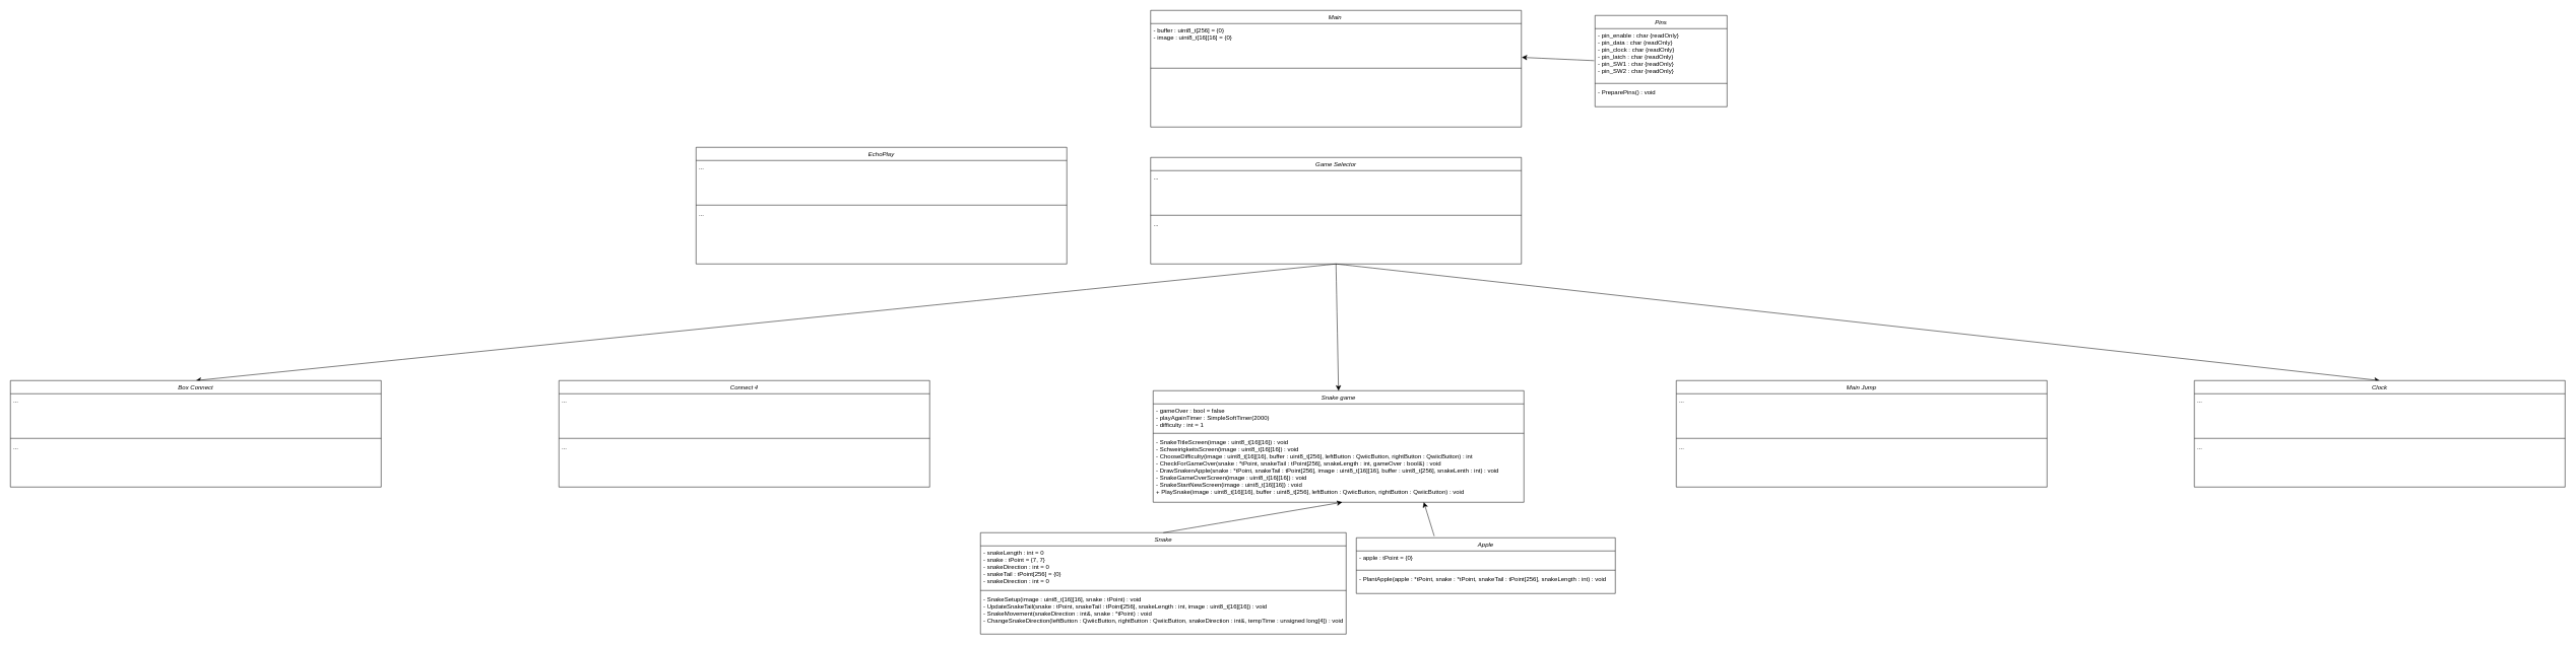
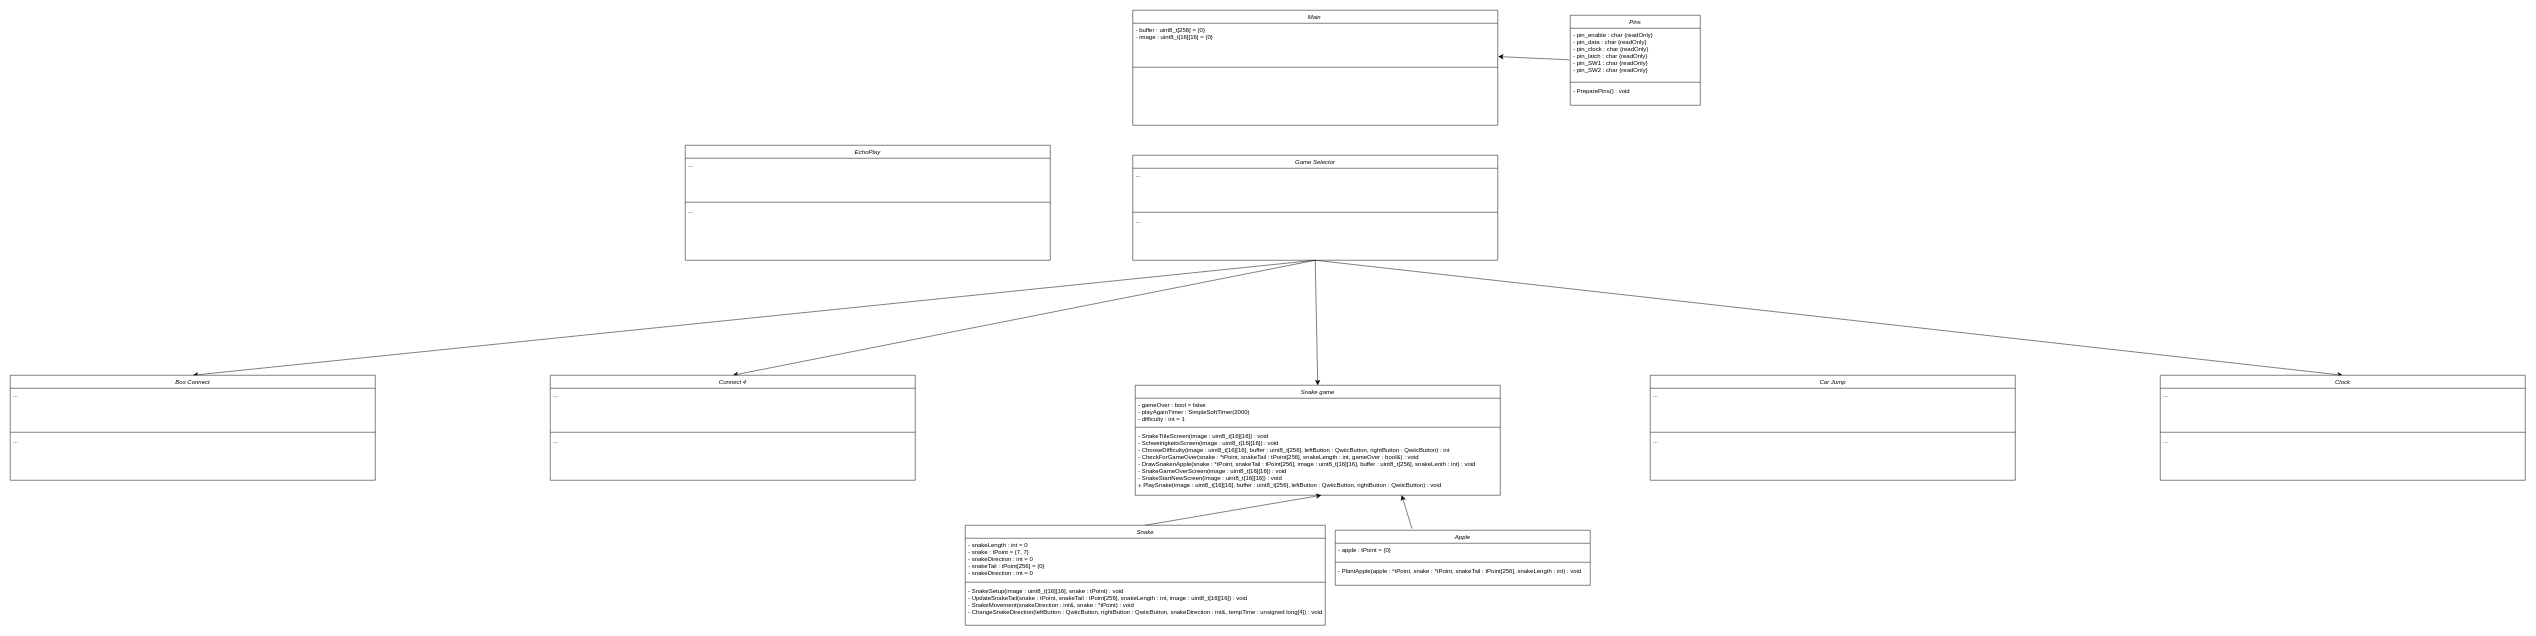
+ <mxCell id="37" value="" style="edgeStyle=none;curved=1;rounded=0;orthogonalLoop=1;jettySize=auto;html=1;fontSize=12;startSize=8;endSize=8;entryX=0.5;entryY=0;entryDx=0;entryDy=0;exitX=0.5;exitY=1;exitDx=0;exitDy=0;" edge="1" parent="1" target="38" source="27"><mxGeometry relative="1" as="geometry"><mxPoint x="2550" y="590" as="sourcePoint" /><mxPoint x="1410.597" y="770" as="targetPoint" /></mxGeometry></mxCell>
- <mxCell id="32" value="Main Jump" style="swimlane;fontStyle=2;align=center;verticalAlign=top;childLayout=stackLayout;horizontal=1;startSize=26;horizontalStack=0;resizeParent=1;resizeLast=0;collapsible=1;marginBottom=0;rounded=0;shadow=0;strokeWidth=1;" vertex="1" parent="1"><mxGeometry x="3300" y="750" width="730" height="210" as="geometry"><mxRectangle x="230" y="140" width="160" height="26" as="alternateBounds" /></mxGeometry></mxCell>
+ <mxCell id="32" value="Car Jump" style="swimlane;fontStyle=2;align=center;verticalAlign=top;childLayout=stackLayout;horizontal=1;startSize=26;horizontalStack=0;resizeParent=1;resizeLast=0;collapsible=1;marginBottom=0;rounded=0;shadow=0;strokeWidth=1;" vertex="1" parent="1"><mxGeometry x="3300" y="750" width="730" height="210" as="geometry"><mxRectangle x="230" y="140" width="160" height="26" as="alternateBounds" /></mxGeometry></mxCell>
